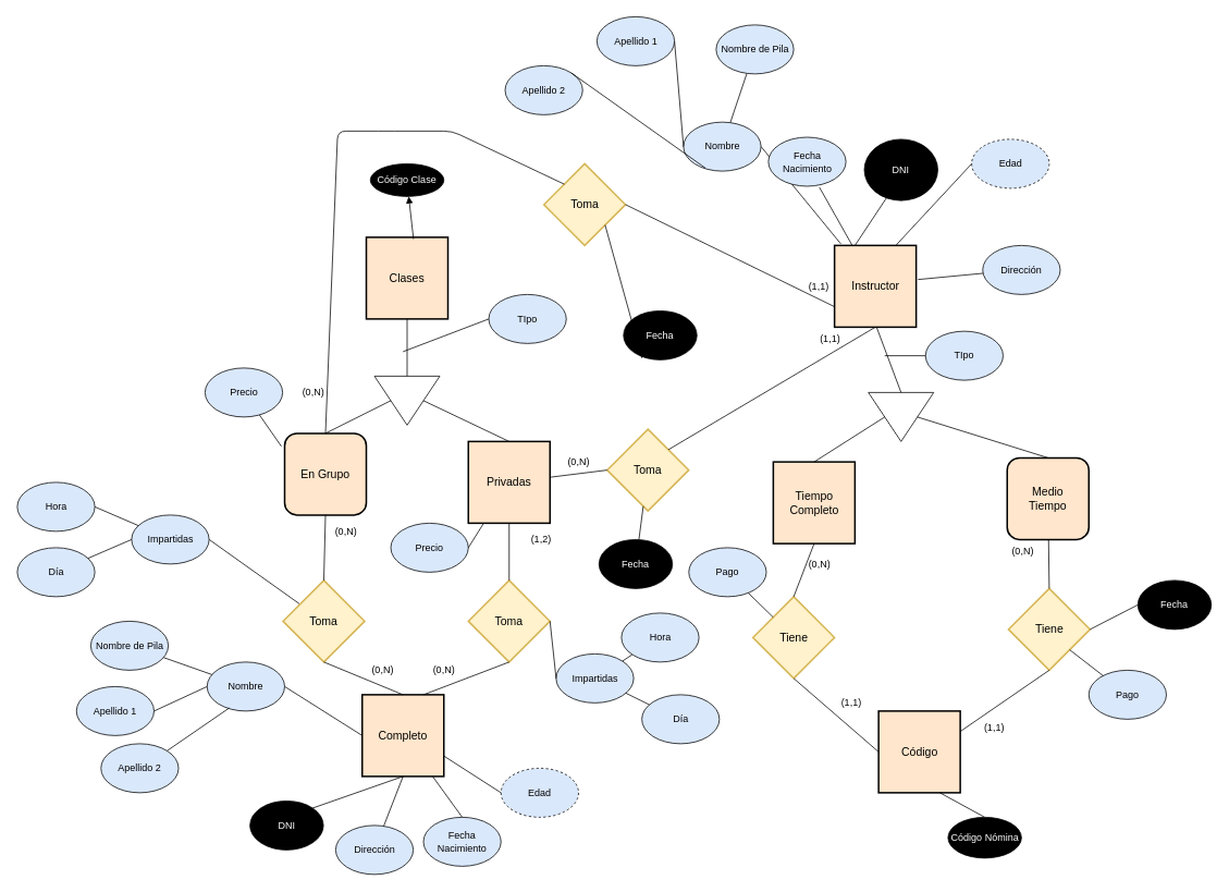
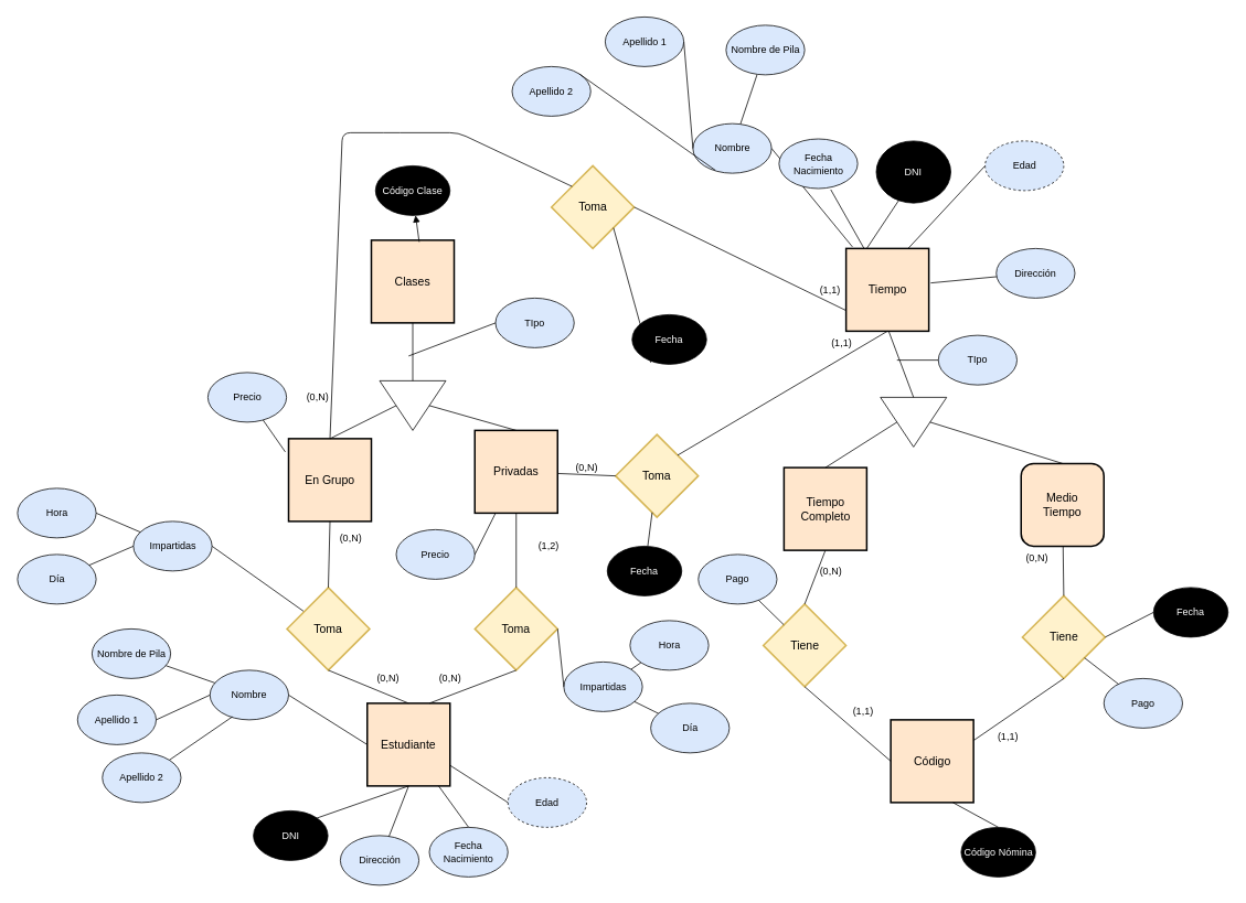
- <mxCell id="4" value="&lt;font color=&quot;#ffffff&quot;&gt;Código Clase&lt;/font&gt;" style="ellipse;whiteSpace=wrap;html=1;fillColor=#000000;" parent="1" vertex="1"><mxGeometry x="453" y="200" width="90" height="40" as="geometry" /></mxCell>
+ <mxCell id="4" value="&lt;font color=&quot;#ffffff&quot;&gt;Código Clase&lt;/font&gt;" style="ellipse;whiteSpace=wrap;html=1;fillColor=#000000;" parent="1" vertex="1"><mxGeometry x="453" y="200" width="90" height="60" as="geometry" /></mxCell>
- <mxCell id="56" value="Instructor" style="strokeWidth=2;whiteSpace=wrap;html=1;align=center;fontSize=14;fillColor=#FFE6CC;" vertex="1" parent="1"><mxGeometry x="1021.5" y="300" width="100" height="100" as="geometry" /></mxCell>
+ <mxCell id="56" value="Tiempo" style="strokeWidth=2;whiteSpace=wrap;html=1;align=center;fontSize=14;fillColor=#FFE6CC;" vertex="1" parent="1"><mxGeometry x="1021.5" y="300" width="100" height="100" as="geometry" /></mxCell>
- <mxCell id="9" value="En Grupo" style="strokeWidth=2;whiteSpace=wrap;html=1;align=center;fontSize=14;fillColor=#FFE6CC;rounded=1;" vertex="1" parent="1"><mxGeometry x="348" y="530" width="100" height="100" as="geometry" /></mxCell>
+ <mxCell id="9" value="En Grupo" style="strokeWidth=2;whiteSpace=wrap;html=1;align=center;fontSize=14;fillColor=#FFE6CC;" vertex="1" parent="1"><mxGeometry x="348" y="530" width="100" height="100" as="geometry" /></mxCell>
- <mxCell id="10" value="Privadas" style="strokeWidth=2;whiteSpace=wrap;html=1;align=center;fontSize=14;fillColor=#FFE6CC;" vertex="1" parent="1"><mxGeometry x="573" y="540" width="100" height="100" as="geometry" /></mxCell>
+ <mxCell id="10" value="Privadas" style="strokeWidth=2;whiteSpace=wrap;html=1;align=center;fontSize=14;fillColor=#FFE6CC;" vertex="1" parent="1"><mxGeometry x="573" y="520" width="100" height="100" as="geometry" /></mxCell>
- <mxCell id="24" value="Completo" style="strokeWidth=2;whiteSpace=wrap;html=1;align=center;fontSize=14;fillColor=#FFE6CC;" vertex="1" parent="1"><mxGeometry x="443" y="850" width="100" height="100" as="geometry" /></mxCell>
+ <mxCell id="24" value="Estudiante" style="strokeWidth=2;whiteSpace=wrap;html=1;align=center;fontSize=14;fillColor=#FFE6CC;" vertex="1" parent="1"><mxGeometry x="443" y="850" width="100" height="100" as="geometry" /></mxCell>
- <mxCell id="108" value="&lt;font color=&quot;#ffffff&quot;&gt;Código Nómina&lt;/font&gt;" style="ellipse;whiteSpace=wrap;html=1;fillColor=#000000;" vertex="1" parent="1"><mxGeometry x="1160.5" y="1000" width="90" height="50" as="geometry" /></mxCell>
+ <mxCell id="108" value="&lt;font color=&quot;#ffffff&quot;&gt;Código Nómina&lt;/font&gt;" style="ellipse;whiteSpace=wrap;html=1;fillColor=#000000;" vertex="1" parent="1"><mxGeometry x="1160.5" y="1000" width="90" height="60" as="geometry" /></mxCell>
